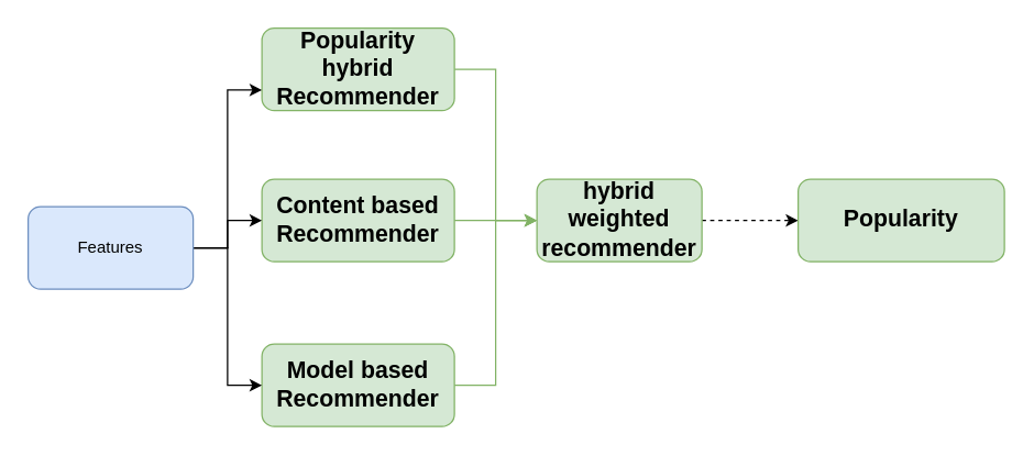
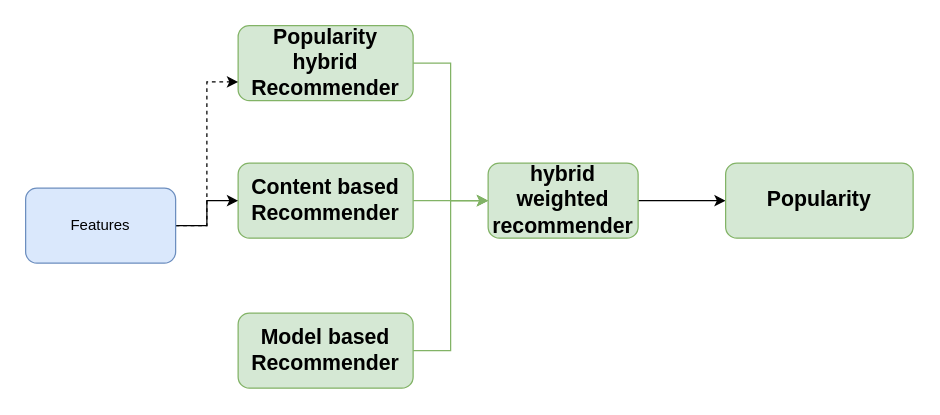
- <mxCell id="11" style="edgeStyle=orthogonalEdgeStyle;rounded=0;orthogonalLoop=1;jettySize=auto;html=1;entryX=0;entryY=0.75;entryDx=0;entryDy=0;" edge="1" parent="1" source="14" target="3"><mxGeometry relative="1" as="geometry" /></mxCell>
+ <mxCell id="11" style="edgeStyle=orthogonalEdgeStyle;rounded=0;orthogonalLoop=1;jettySize=auto;html=1;entryX=0;entryY=0.75;entryDx=0;entryDy=0;dashed=1;" edge="1" parent="1" source="14" target="3"><mxGeometry relative="1" as="geometry" /></mxCell>
- <mxCell id="8" style="edgeStyle=orthogonalEdgeStyle;rounded=0;orthogonalLoop=1;jettySize=auto;html=1;dashed=1;" edge="1" parent="1" source="9" target="10"><mxGeometry relative="1" as="geometry" /></mxCell>
+ <mxCell id="8" style="edgeStyle=orthogonalEdgeStyle;rounded=0;orthogonalLoop=1;jettySize=auto;html=1;" edge="1" parent="1" source="9" target="10"><mxGeometry relative="1" as="geometry" /></mxCell>
- <mxCell id="13" style="edgeStyle=orthogonalEdgeStyle;rounded=0;orthogonalLoop=1;jettySize=auto;html=1;entryX=0;entryY=0.5;entryDx=0;entryDy=0;" edge="1" parent="1" source="14" target="7"><mxGeometry relative="1" as="geometry" /></mxCell>
